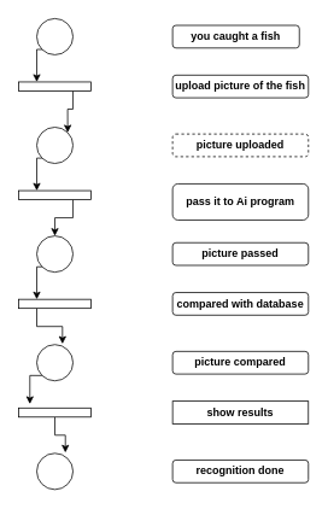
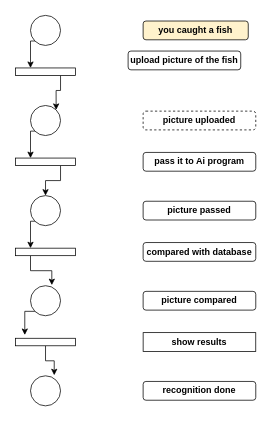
- <mxCell id="19" value="&lt;b&gt;you caught a fish&lt;/b&gt;" style="rounded=1;whiteSpace=wrap;html=1;" vertex="1" parent="1"><mxGeometry x="190" y="27.5" width="140" height="25" as="geometry" /></mxCell>
+ <mxCell id="19" value="&lt;b&gt;you caught a fish&lt;/b&gt;" style="rounded=1;whiteSpace=wrap;html=1;fillColor=#fff2cc;" vertex="1" parent="1"><mxGeometry x="190" y="27.5" width="140" height="25" as="geometry" /></mxCell>
- <mxCell id="20" value="&lt;b&gt;upload picture of the fish&lt;/b&gt;" style="rounded=1;whiteSpace=wrap;html=1;" vertex="1" parent="1"><mxGeometry x="190" y="82.5" width="150" height="25" as="geometry" /></mxCell>
+ <mxCell id="20" value="&lt;b&gt;upload picture of the fish&lt;/b&gt;" style="rounded=1;whiteSpace=wrap;html=1;" vertex="1" parent="1"><mxGeometry x="170" y="67.5" width="150" height="25" as="geometry" /></mxCell>
- <mxCell id="22" value="&lt;b&gt;pass it to Ai program&lt;/b&gt;" style="rounded=1;whiteSpace=wrap;html=1;" vertex="1" parent="1"><mxGeometry x="190" y="202.5" width="150" height="40" as="geometry" /></mxCell>
+ <mxCell id="22" value="&lt;b&gt;pass it to Ai program&lt;/b&gt;" style="rounded=1;whiteSpace=wrap;html=1;" vertex="1" parent="1"><mxGeometry x="190" y="202.5" width="150" height="25" as="geometry" /></mxCell>
